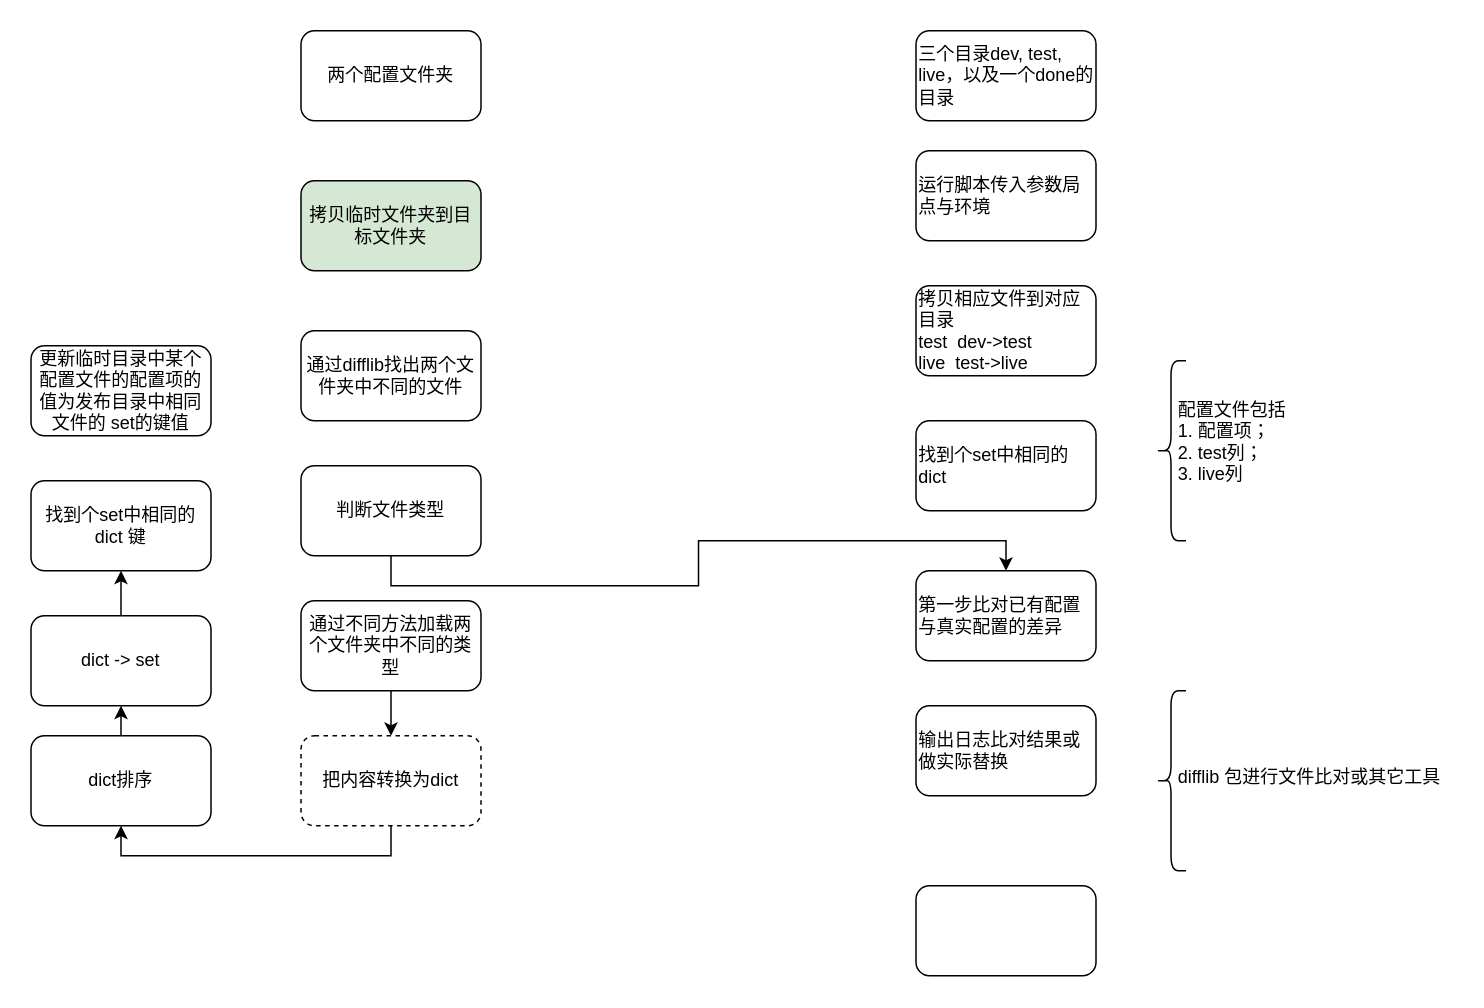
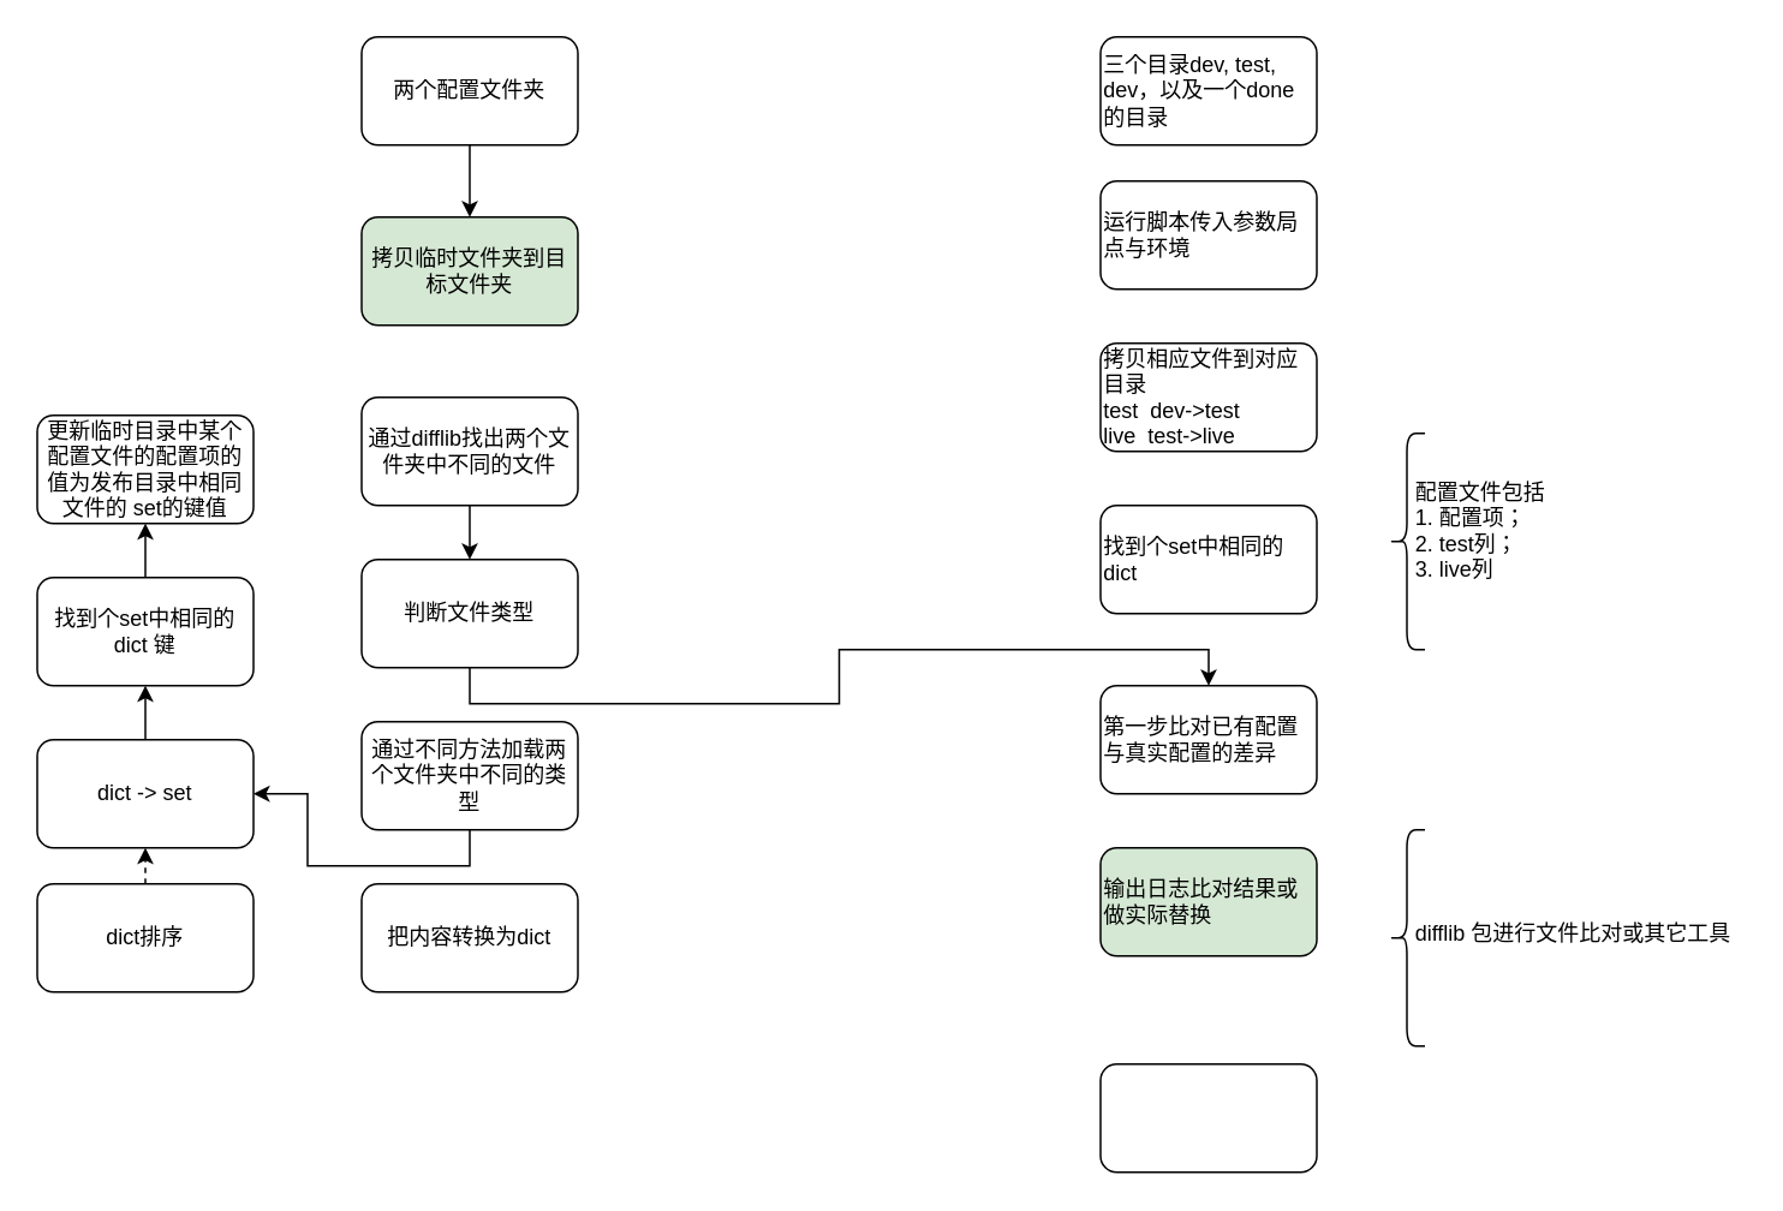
- <mxCell id="20" value="三个目录dev, test, live，以及一个done的目录" style="rounded=1;whiteSpace=wrap;html=1;align=left;" parent="1" vertex="1"><mxGeometry x="610" y="20" width="120" height="60" as="geometry" /></mxCell>
+ <mxCell id="20" value="三个目录dev, test, dev，以及一个done的目录" style="rounded=1;whiteSpace=wrap;html=1;align=left;" parent="1" vertex="1"><mxGeometry x="610" y="20" width="120" height="60" as="geometry" /></mxCell>
+ <mxCell id="2" style="edgeStyle=orthogonalEdgeStyle;rounded=0;orthogonalLoop=1;jettySize=auto;html=1;exitX=0.5;exitY=1;exitDx=0;exitDy=0;entryX=0.5;entryY=0;entryDx=0;entryDy=0;" parent="1" source="3" target="19" edge="1"><mxGeometry relative="1" as="geometry" /></mxCell>
+ <mxCell id="4" style="edgeStyle=orthogonalEdgeStyle;rounded=0;orthogonalLoop=1;jettySize=auto;html=1;exitX=0.5;exitY=1;exitDx=0;exitDy=0;entryX=0.5;entryY=0;entryDx=0;entryDy=0;" parent="1" source="5" target="7" edge="1"><mxGeometry relative="1" as="geometry" /></mxCell>
+ <mxCell id="16" style="edgeStyle=orthogonalEdgeStyle;rounded=0;orthogonalLoop=1;jettySize=auto;html=1;exitX=0.5;exitY=0;exitDx=0;exitDy=0;entryX=0.5;entryY=1;entryDx=0;entryDy=0;" parent="1" source="17" target="18" edge="1"><mxGeometry relative="1" as="geometry" /></mxCell>
- <mxCell id="8" style="edgeStyle=orthogonalEdgeStyle;rounded=0;orthogonalLoop=1;jettySize=auto;html=1;exitX=0.5;exitY=1;exitDx=0;exitDy=0;entryX=0.5;entryY=0;entryDx=0;entryDy=0;" parent="1" source="9" target="11" edge="1"><mxGeometry relative="1" as="geometry" /></mxCell>
+ <mxCell id="8" style="edgeStyle=orthogonalEdgeStyle;rounded=0;orthogonalLoop=1;jettySize=auto;html=1;exitX=0.5;exitY=1;exitDx=0;exitDy=0;" parent="1" source="9" target="15" edge="1"><mxGeometry relative="1" as="geometry" /></mxCell>
- <mxCell id="12" style="edgeStyle=orthogonalEdgeStyle;rounded=0;orthogonalLoop=1;jettySize=auto;html=1;exitX=0.5;exitY=0;exitDx=0;exitDy=0;entryX=0.5;entryY=1;entryDx=0;entryDy=0;" parent="1" source="13" target="15" edge="1"><mxGeometry relative="1" as="geometry" /></mxCell>
+ <mxCell id="12" style="edgeStyle=orthogonalEdgeStyle;rounded=0;orthogonalLoop=1;jettySize=auto;html=1;exitX=0.5;exitY=0;exitDx=0;exitDy=0;entryX=0.5;entryY=1;entryDx=0;entryDy=0;dashed=1;" parent="1" source="13" target="15" edge="1"><mxGeometry relative="1" as="geometry" /></mxCell>
- <mxCell id="27" value="输出日志比对结果或做实际替换" style="rounded=1;whiteSpace=wrap;html=1;align=left;" vertex="1" parent="1"><mxGeometry x="610" y="470" width="120" height="60" as="geometry" /></mxCell>
+ <mxCell id="27" value="输出日志比对结果或做实际替换" style="rounded=1;whiteSpace=wrap;html=1;align=left;fillColor=#d5e8d4;" vertex="1" parent="1"><mxGeometry x="610" y="470" width="120" height="60" as="geometry" /></mxCell>
- <mxCell id="11" value="把内容转换为dict" style="rounded=1;whiteSpace=wrap;html=1;dashed=1;" parent="1" vertex="1"><mxGeometry x="200" y="490" width="120" height="60" as="geometry" /></mxCell>
+ <mxCell id="11" value="把内容转换为dict" style="rounded=1;whiteSpace=wrap;html=1;" parent="1" vertex="1"><mxGeometry x="200" y="490" width="120" height="60" as="geometry" /></mxCell>
- <mxCell id="10" style="edgeStyle=orthogonalEdgeStyle;rounded=0;orthogonalLoop=1;jettySize=auto;html=1;exitX=0.5;exitY=1;exitDx=0;exitDy=0;entryX=0.5;entryY=1;entryDx=0;entryDy=0;" parent="1" source="11" target="13" edge="1"><mxGeometry relative="1" as="geometry" /></mxCell>
